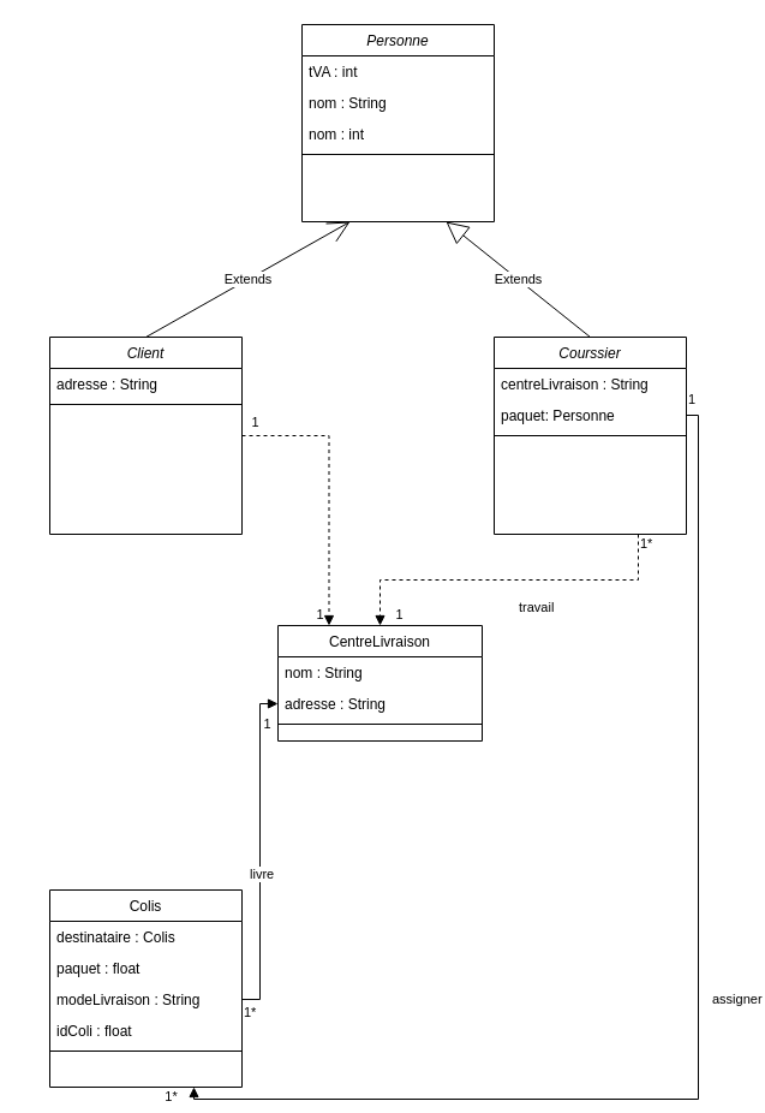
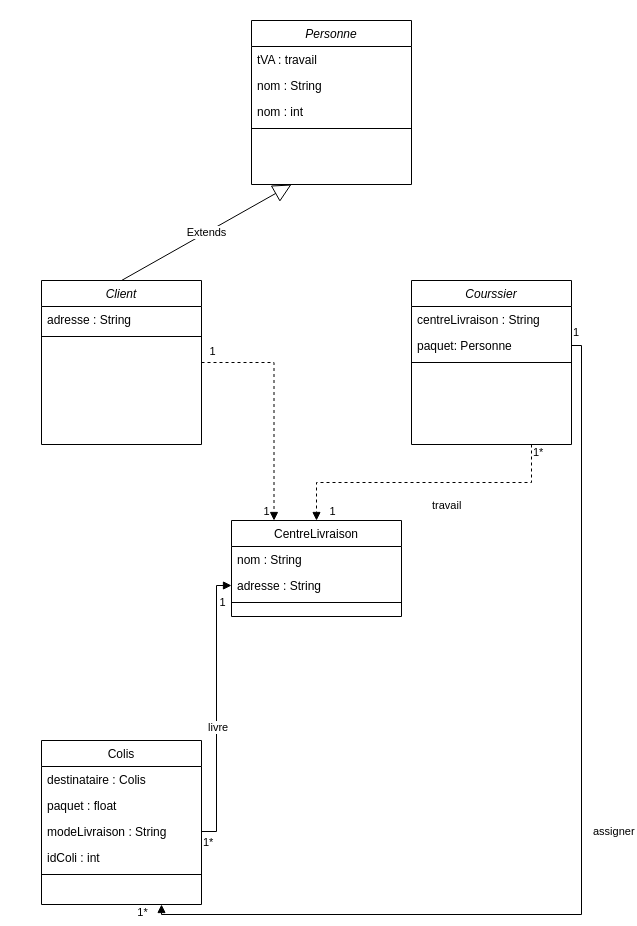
- <mxCell id="3" value="tVA : int" style="text;align=left;verticalAlign=top;spacingLeft=4;spacingRight=4;overflow=hidden;rotatable=0;points=[[0,0.5],[1,0.5]];portConstraint=eastwest;" parent="2" vertex="1"><mxGeometry y="26" width="160" height="26" as="geometry" /></mxCell>
+ <mxCell id="3" value="tVA : travail" style="text;align=left;verticalAlign=top;spacingLeft=4;spacingRight=4;overflow=hidden;rotatable=0;points=[[0,0.5],[1,0.5]];portConstraint=eastwest;" parent="2" vertex="1"><mxGeometry y="26" width="160" height="26" as="geometry" /></mxCell>
- <mxCell id="24" value="Extends" style="endArrow=open;endSize=16;endFill=0;html=1;rounded=0;exitX=0.5;exitY=0;exitDx=0;exitDy=0;entryX=0.25;entryY=1;entryDx=0;entryDy=0;" edge="1" parent="1" source="17" target="2"><mxGeometry width="160" relative="1" as="geometry"><mxPoint x="-9" y="280" as="sourcePoint" /><mxPoint x="121" y="184" as="targetPoint" /></mxGeometry></mxCell>
+ <mxCell id="24" value="Extends" style="endArrow=block;endSize=16;endFill=0;html=1;rounded=0;exitX=0.5;exitY=0;exitDx=0;exitDy=0;entryX=0.25;entryY=1;entryDx=0;entryDy=0;" edge="1" parent="1" source="17" target="2"><mxGeometry width="160" relative="1" as="geometry"><mxPoint x="-9" y="280" as="sourcePoint" /><mxPoint x="121" y="184" as="targetPoint" /></mxGeometry></mxCell>
- <mxCell id="25" value="Extends" style="endArrow=block;endSize=16;endFill=0;html=1;rounded=0;exitX=0.5;exitY=0;exitDx=0;exitDy=0;entryX=0.75;entryY=1;entryDx=0;entryDy=0;" edge="1" parent="1" source="20" target="2"><mxGeometry width="160" relative="1" as="geometry"><mxPoint x="201" y="280" as="sourcePoint" /><mxPoint x="241" y="170" as="targetPoint" /></mxGeometry></mxCell>
- <mxCell id="11" value="idColi : float" style="text;align=left;verticalAlign=top;spacingLeft=4;spacingRight=4;overflow=hidden;rotatable=0;points=[[0,0.5],[1,0.5]];portConstraint=eastwest;rounded=0;shadow=0;html=0;" vertex="1" parent="7"><mxGeometry y="104" width="160" height="26" as="geometry" /></mxCell>
+ <mxCell id="11" value="idColi : int" style="text;align=left;verticalAlign=top;spacingLeft=4;spacingRight=4;overflow=hidden;rotatable=0;points=[[0,0.5],[1,0.5]];portConstraint=eastwest;rounded=0;shadow=0;html=0;" vertex="1" parent="7"><mxGeometry y="104" width="160" height="26" as="geometry" /></mxCell>
